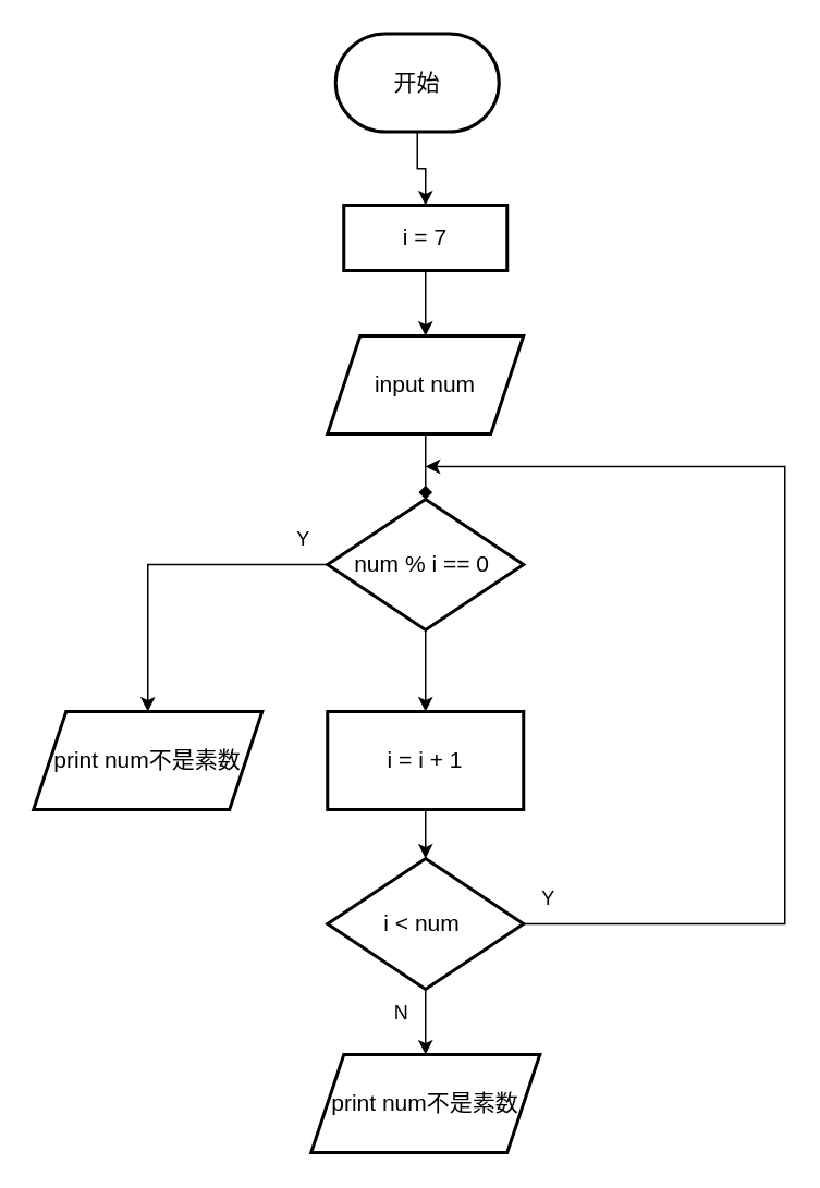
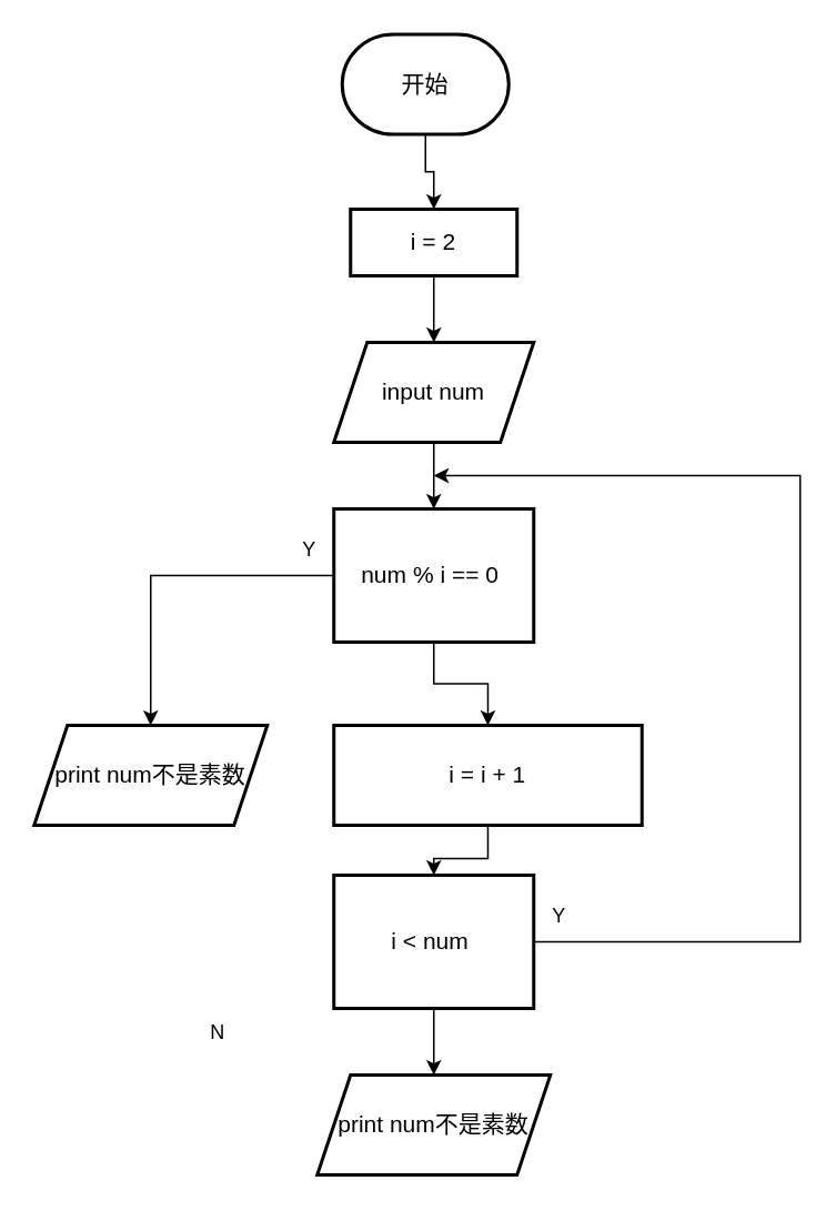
- <mxCell id="10" value="i = 7" style="whiteSpace=wrap;html=1;fontSize=14;strokeWidth=2;" vertex="1" parent="1"><mxGeometry x="210" y="125" width="100" height="40" as="geometry" /></mxCell>
+ <mxCell id="10" value="i = 2" style="whiteSpace=wrap;html=1;fontSize=14;strokeWidth=2;" vertex="1" parent="1"><mxGeometry x="210" y="125" width="100" height="40" as="geometry" /></mxCell>
- <mxCell id="4" value="" style="edgeStyle=orthogonalEdgeStyle;rounded=0;orthogonalLoop=1;jettySize=auto;html=1;endArrow=diamond;" edge="1" parent="1" source="5" target="8"><mxGeometry relative="1" as="geometry" /></mxCell>
+ <mxCell id="4" value="" style="edgeStyle=orthogonalEdgeStyle;rounded=0;orthogonalLoop=1;jettySize=auto;html=1;" edge="1" parent="1" source="5" target="8"><mxGeometry relative="1" as="geometry" /></mxCell>
- <mxCell id="8" value="num % i == 0&amp;nbsp;" style="rhombus;whiteSpace=wrap;html=1;fontSize=14;strokeWidth=2;" vertex="1" parent="1"><mxGeometry x="200" y="305" width="120" height="80" as="geometry" /></mxCell>
+ <mxCell id="8" value="num % i == 0&amp;nbsp;" style="whiteSpace=wrap;html=1;fontSize=14;strokeWidth=2;rounded=0;" vertex="1" parent="1"><mxGeometry x="200" y="305" width="120" height="80" as="geometry" /></mxCell>
- <mxCell id="13" value="i = i + 1" style="whiteSpace=wrap;html=1;fontSize=14;strokeWidth=2;" vertex="1" parent="1"><mxGeometry x="200" y="435" width="120" height="60" as="geometry" /></mxCell>
+ <mxCell id="13" value="i = i + 1" style="whiteSpace=wrap;html=1;fontSize=14;strokeWidth=2;" vertex="1" parent="1"><mxGeometry x="200" y="435" width="185" height="60" as="geometry" /></mxCell>
- <mxCell id="18" value="i &amp;lt; num&amp;nbsp;" style="rhombus;whiteSpace=wrap;html=1;fontSize=14;strokeWidth=2;" vertex="1" parent="1"><mxGeometry x="200" y="525" width="120" height="80" as="geometry" /></mxCell>
+ <mxCell id="18" value="i &amp;lt; num&amp;nbsp;" style="whiteSpace=wrap;html=1;fontSize=14;strokeWidth=2;rounded=0;" vertex="1" parent="1"><mxGeometry x="200" y="525" width="120" height="80" as="geometry" /></mxCell>
- <mxCell id="16" value="N" style="text;html=1;align=center;verticalAlign=middle;resizable=0;points=[];autosize=1;strokeColor=none;fillColor=none;" vertex="1" parent="1"><mxGeometry x="230" y="605" width="30" height="30" as="geometry" /></mxCell>
+ <mxCell id="16" value="N" style="text;html=1;align=center;verticalAlign=middle;resizable=0;points=[];autosize=1;strokeColor=none;fillColor=none;" vertex="1" parent="1"><mxGeometry x="115" y="605" width="30" height="30" as="geometry" /></mxCell>
